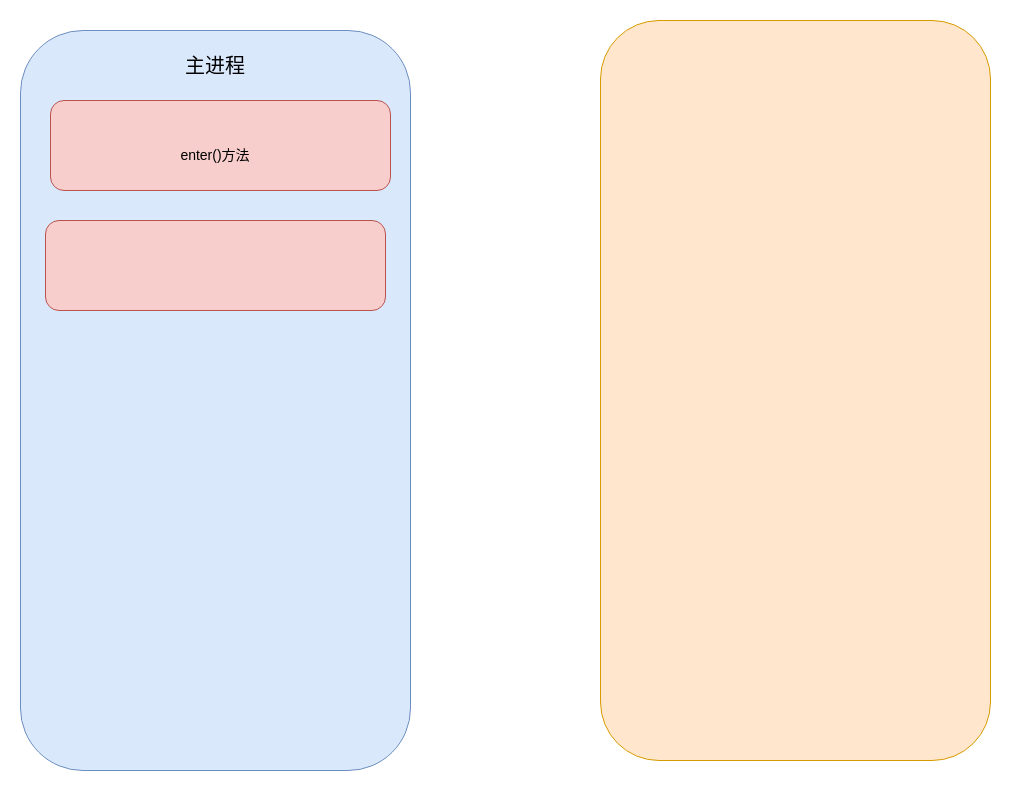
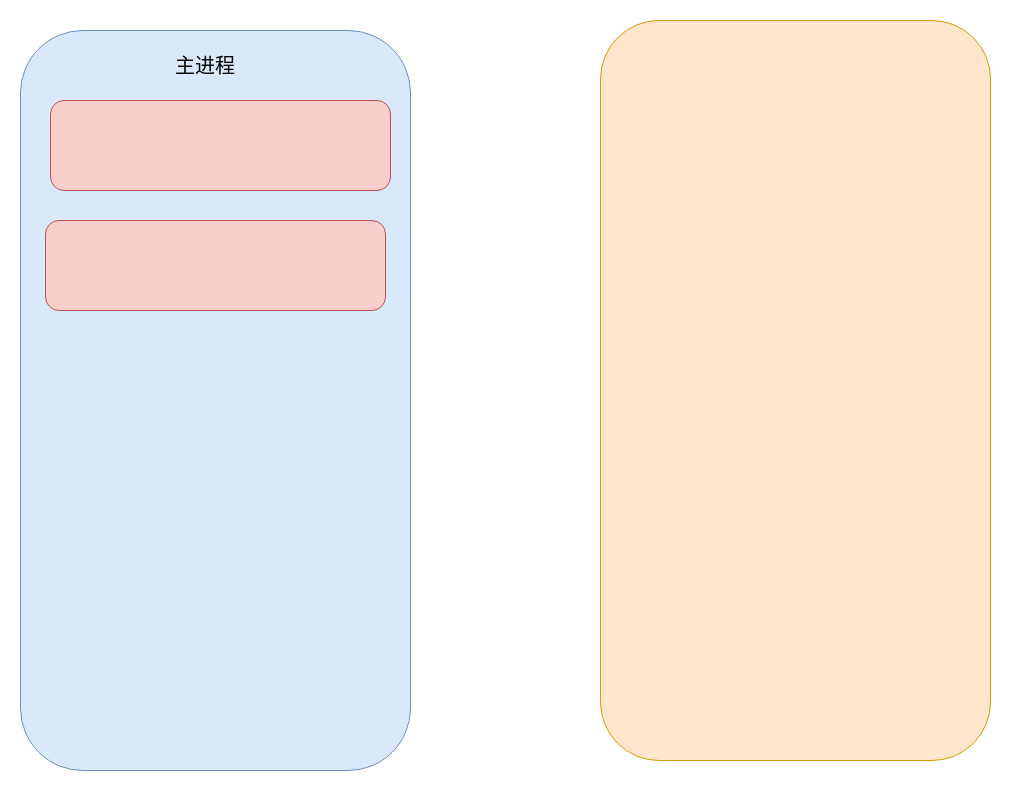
- <mxCell id="3" value="主进程" style="text;html=1;strokeColor=none;fillColor=none;align=center;verticalAlign=middle;whiteSpace=wrap;rounded=0;fontSize=20;" vertex="1" parent="1"><mxGeometry x="145" y="50" width="140" height="30" as="geometry" /></mxCell>
+ <mxCell id="3" value="主进程" style="text;html=1;strokeColor=none;fillColor=none;align=center;verticalAlign=middle;whiteSpace=wrap;rounded=0;fontSize=20;" vertex="1" parent="1"><mxGeometry x="135" y="50" width="140" height="30" as="geometry" /></mxCell>
- <mxCell id="6" value="enter()方法" style="text;html=1;strokeColor=none;fillColor=none;align=center;verticalAlign=middle;whiteSpace=wrap;rounded=0;labelBackgroundColor=none;labelBorderColor=none;fontSize=14;fontColor=default;" vertex="1" parent="1"><mxGeometry x="155" y="140" width="120" height="30" as="geometry" /></mxCell>
